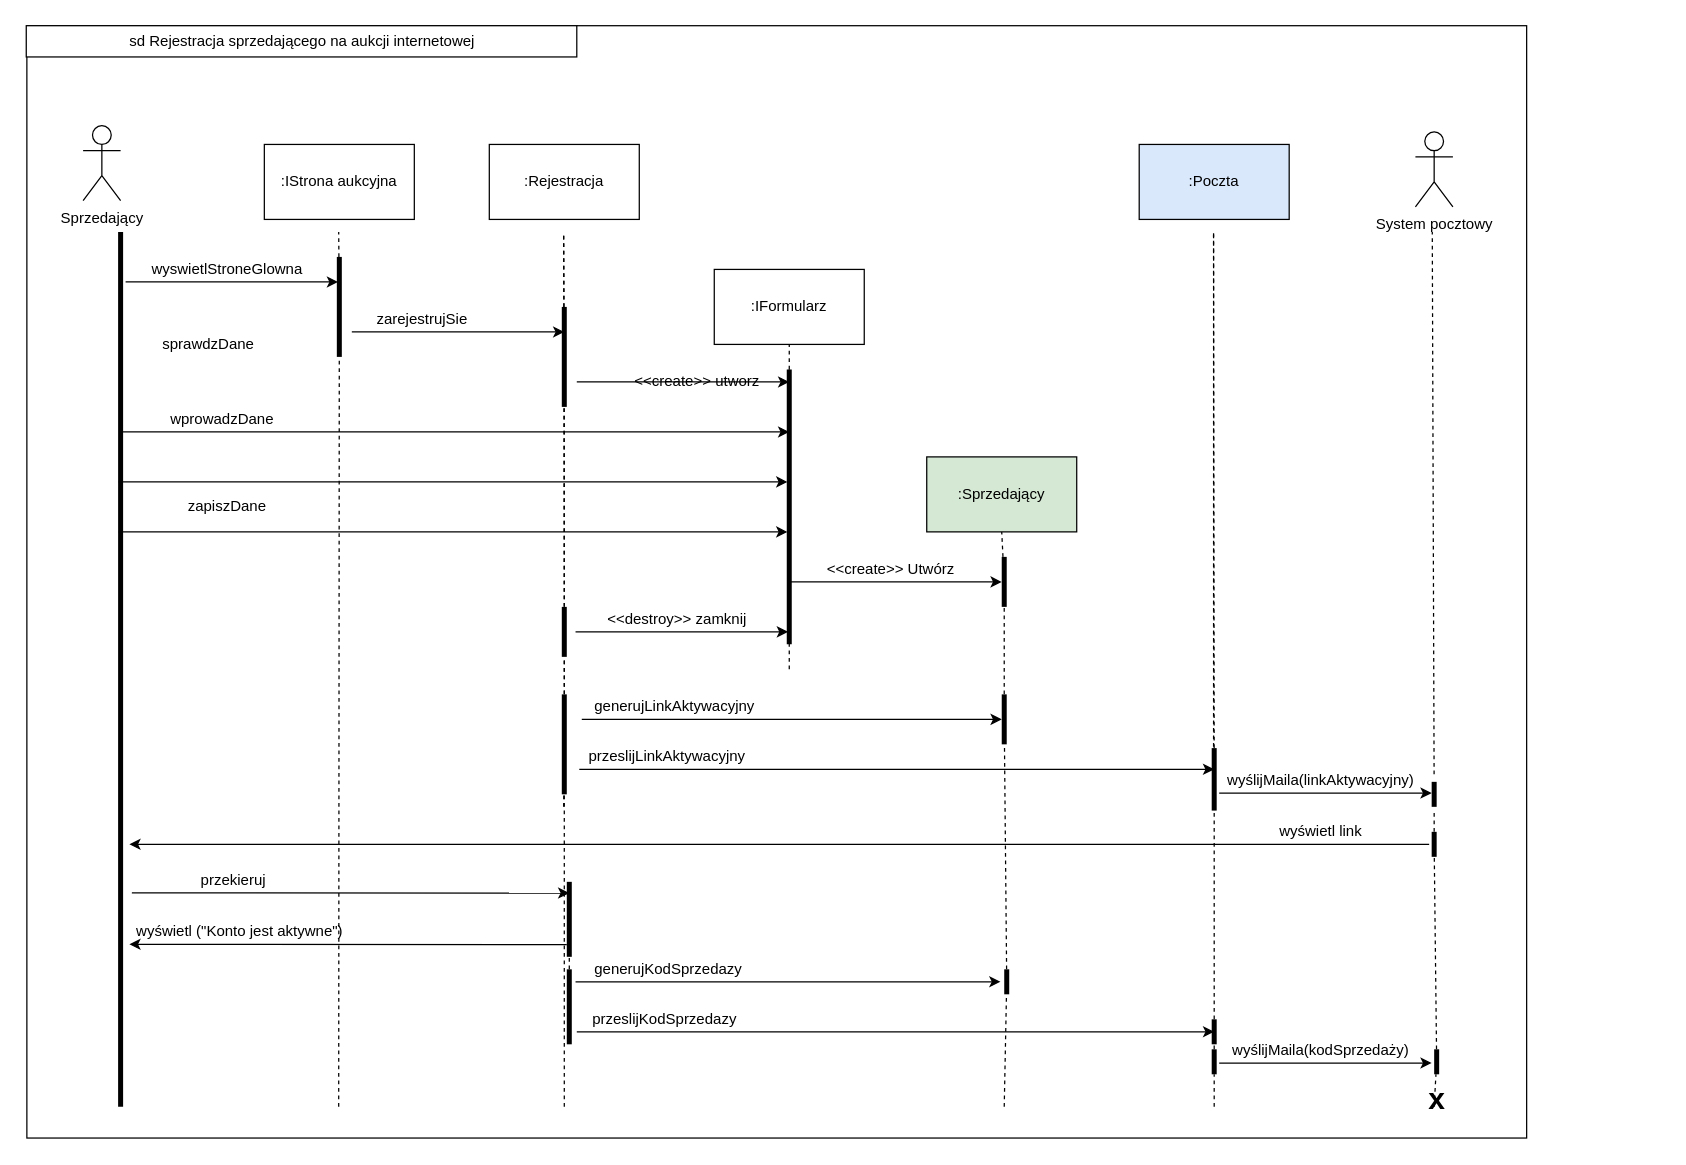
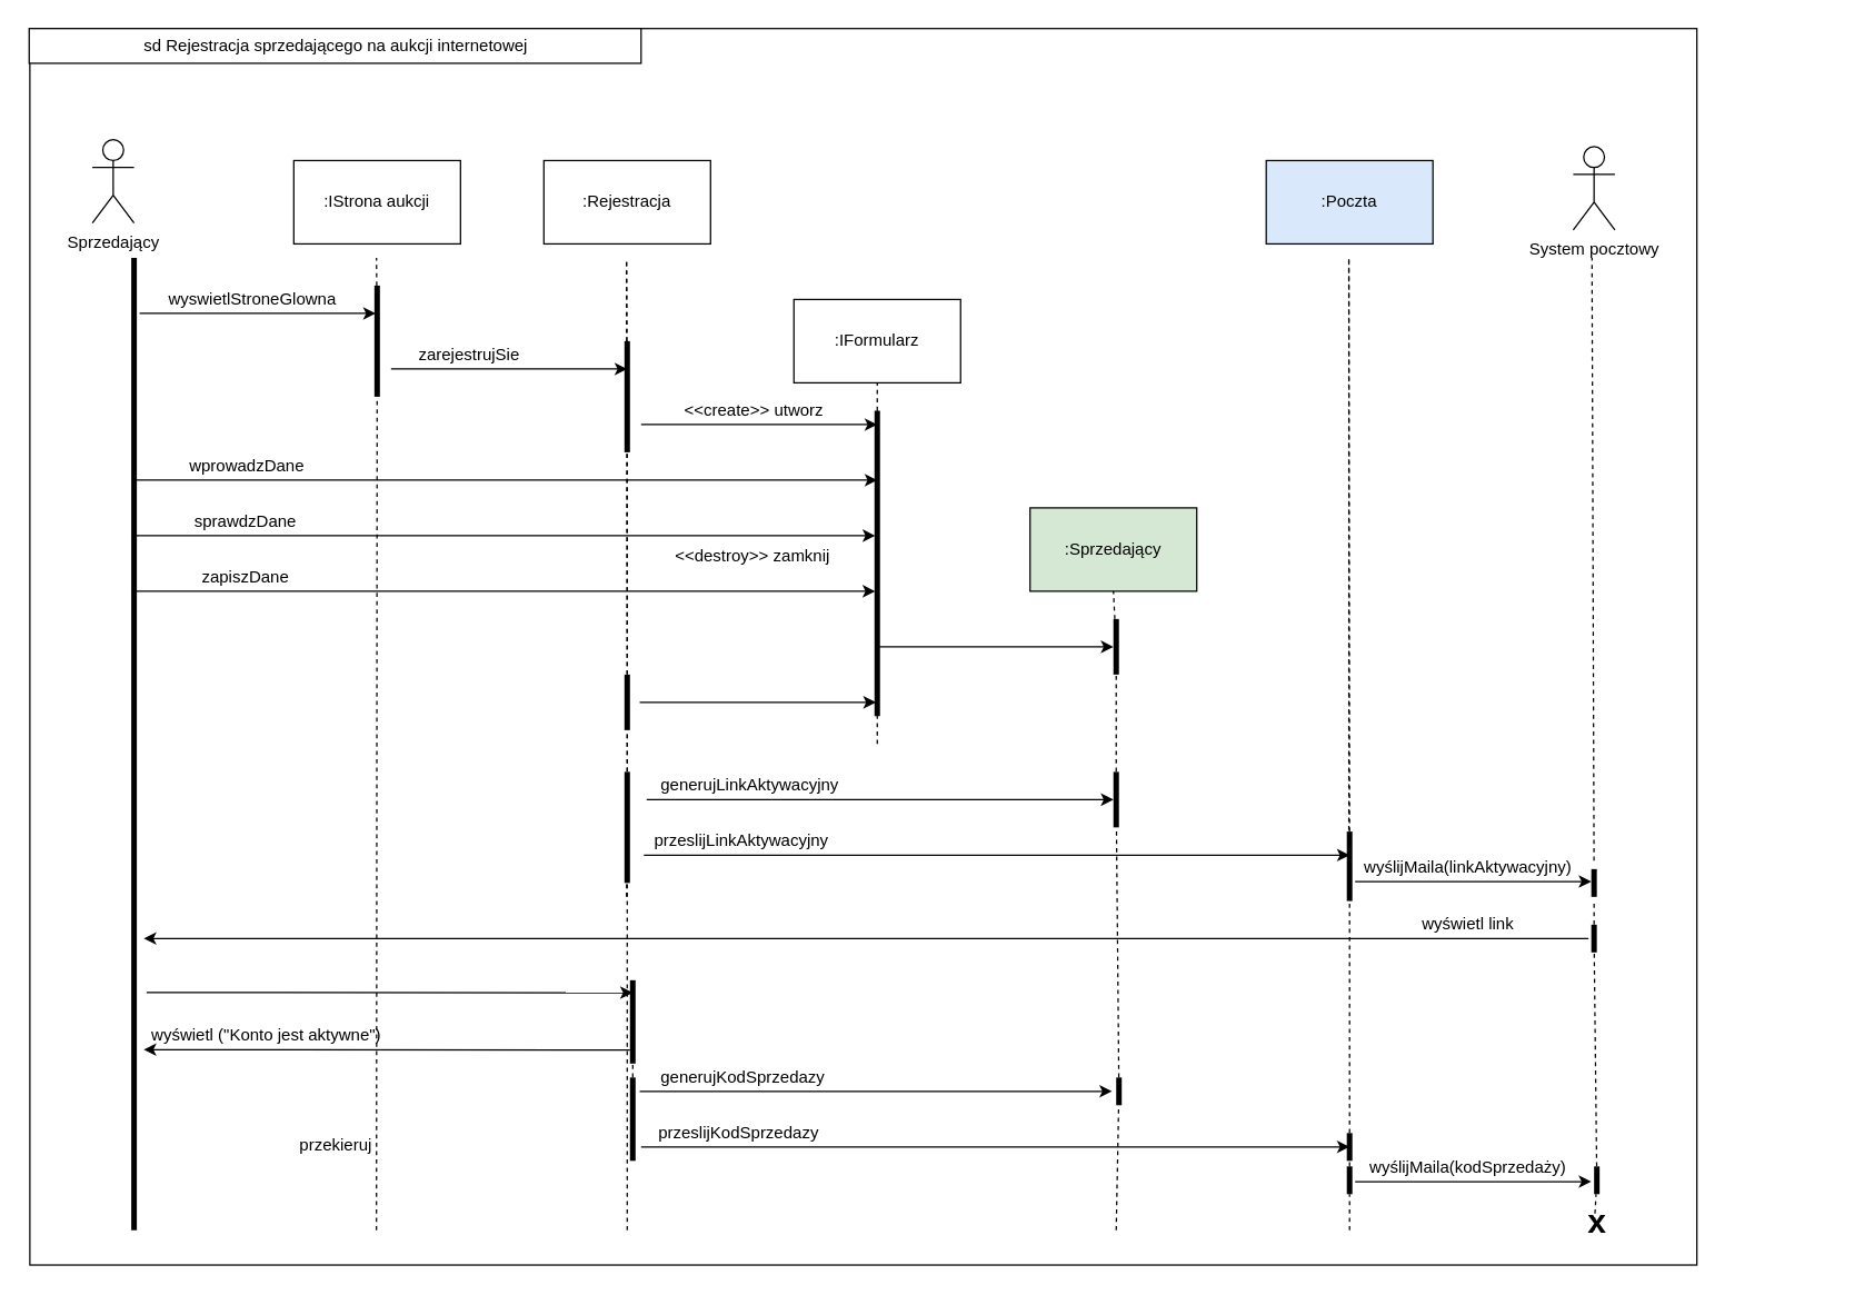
- <mxCell id="6" value=":IStrona aukcyjna" style="rounded=0;whiteSpace=wrap;html=1;" parent="1" vertex="1"><mxGeometry x="211" y="115" width="120" height="60" as="geometry" /></mxCell>
+ <mxCell id="6" value=":IStrona aukcji" style="rounded=0;whiteSpace=wrap;html=1;" parent="1" vertex="1"><mxGeometry x="211" y="115" width="120" height="60" as="geometry" /></mxCell>
- <mxCell id="27" value="sprawdzDane" style="text;html=1;align=center;verticalAlign=middle;resizable=0;points=[];autosize=1;" parent="1" vertex="1"><mxGeometry x="120.5" y="265" width="90" height="20" as="geometry" /></mxCell>
+ <mxCell id="27" value="sprawdzDane" style="text;html=1;align=center;verticalAlign=middle;resizable=0;points=[];autosize=1;" parent="1" vertex="1"><mxGeometry x="130.5" y="365" width="90" height="20" as="geometry" /></mxCell>
- <mxCell id="23" value="&amp;lt;&amp;lt;create&amp;gt;&amp;gt; utworz" style="text;html=1;align=center;verticalAlign=middle;resizable=0;points=[];autosize=1;" parent="1" vertex="1"><mxGeometry x="497" y="295" width="120" height="20" as="geometry" /></mxCell>
+ <mxCell id="23" value="&amp;lt;&amp;lt;create&amp;gt;&amp;gt; utworz" style="text;html=1;align=center;verticalAlign=middle;resizable=0;points=[];autosize=1;" parent="1" vertex="1"><mxGeometry x="482" y="285" width="120" height="20" as="geometry" /></mxCell>
- <mxCell id="29" value="zapiszDane" style="text;html=1;align=center;verticalAlign=middle;resizable=0;points=[];autosize=1;" parent="1" vertex="1"><mxGeometry x="140.5" y="395" width="80" height="20" as="geometry" /></mxCell>
+ <mxCell id="29" value="zapiszDane" style="text;html=1;align=center;verticalAlign=middle;resizable=0;points=[];autosize=1;" parent="1" vertex="1"><mxGeometry x="135.5" y="405" width="80" height="20" as="geometry" /></mxCell>
- <mxCell id="31" value="&amp;lt;&amp;lt;create&amp;gt;&amp;gt; Utwórz" style="text;html=1;align=center;verticalAlign=middle;resizable=0;points=[];autosize=1;" parent="1" vertex="1"><mxGeometry x="652" y="445" width="120" height="20" as="geometry" /></mxCell>
- <mxCell id="33" value="&amp;lt;&amp;lt;destroy&amp;gt;&amp;gt; zamknij" style="text;html=1;align=center;verticalAlign=middle;resizable=0;points=[];autosize=1;" parent="1" vertex="1"><mxGeometry x="476" y="485" width="130" height="20" as="geometry" /></mxCell>
+ <mxCell id="33" value="&amp;lt;&amp;lt;destroy&amp;gt;&amp;gt; zamknij" style="text;html=1;align=center;verticalAlign=middle;resizable=0;points=[];autosize=1;" parent="1" vertex="1"><mxGeometry x="476" y="390" width="130" height="20" as="geometry" /></mxCell>
- <mxCell id="49" value="przekieruj" style="text;html=1;align=center;verticalAlign=middle;resizable=0;points=[];autosize=1;" parent="1" vertex="1"><mxGeometry x="151" y="693.82" width="70" height="20" as="geometry" /></mxCell>
+ <mxCell id="49" value="przekieruj" style="text;html=1;align=center;verticalAlign=middle;resizable=0;points=[];autosize=1;" parent="1" vertex="1"><mxGeometry x="206" y="813.82" width="70" height="20" as="geometry" /></mxCell>
